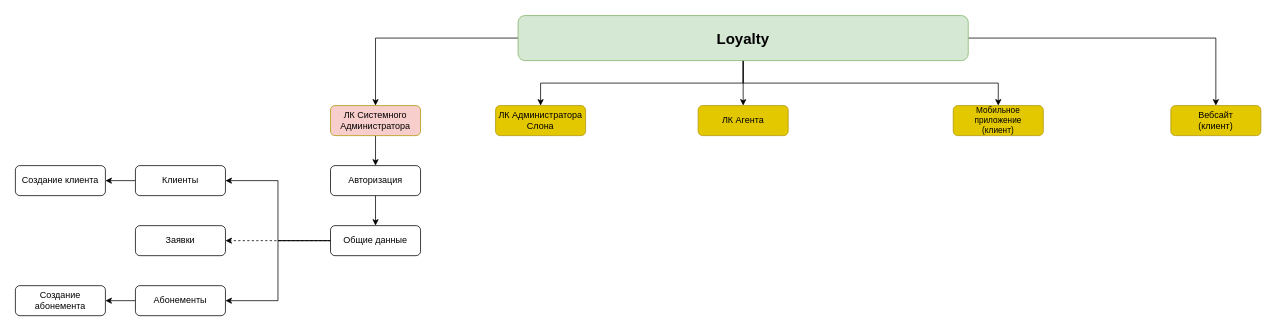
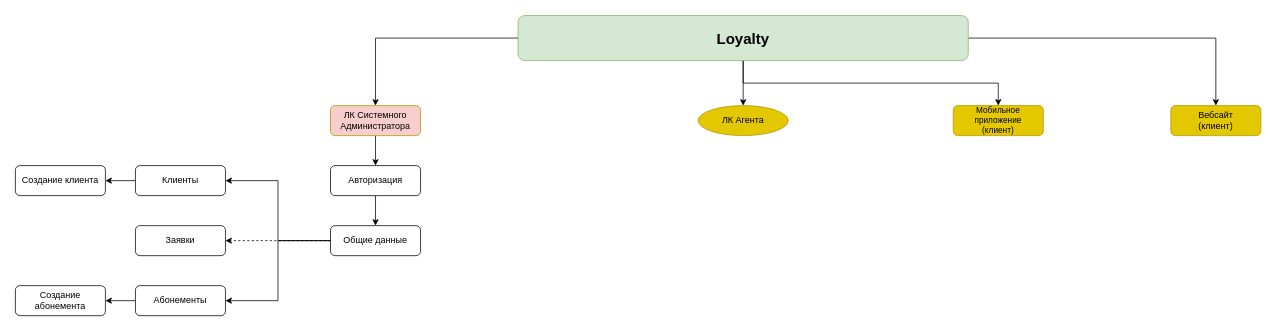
- <mxCell id="3" style="edgeStyle=orthogonalEdgeStyle;rounded=0;orthogonalLoop=1;jettySize=auto;html=1;" edge="1" parent="1" source="7" target="10"><mxGeometry relative="1" as="geometry" /></mxCell>
- <mxCell id="10" value="ЛК Администратора Слона" style="rounded=1;whiteSpace=wrap;html=1;fillColor=#e3c800;fontColor=#000000;strokeColor=#B09500;" vertex="1" parent="1"><mxGeometry x="660" y="140" width="120" height="40" as="geometry" /></mxCell>
- <mxCell id="11" value="ЛК Агента" style="rounded=1;whiteSpace=wrap;html=1;fillColor=#e3c800;fontColor=#000000;strokeColor=#B09500;" vertex="1" parent="1"><mxGeometry x="930" y="140" width="120" height="40" as="geometry" /></mxCell>
+ <mxCell id="11" value="ЛК Агента" style="ellipse;whiteSpace=wrap;html=1;fillColor=#e3c800;fontColor=#000000;strokeColor=#B09500;" vertex="1" parent="1"><mxGeometry x="930" y="140" width="120" height="40" as="geometry" /></mxCell>
